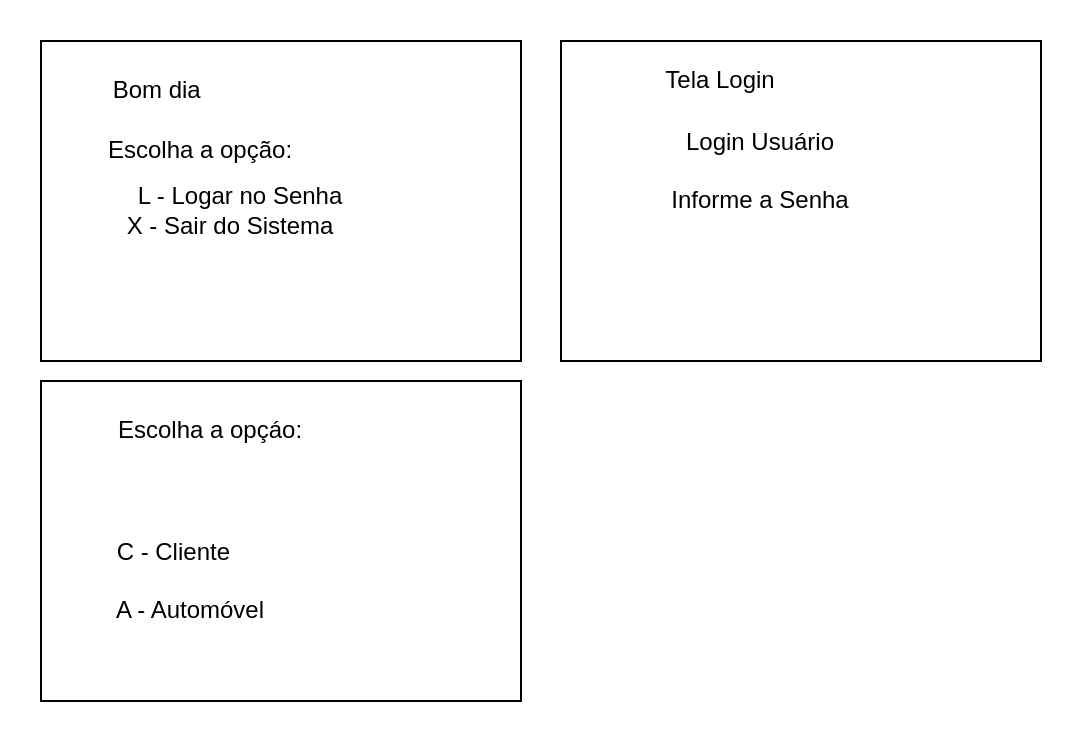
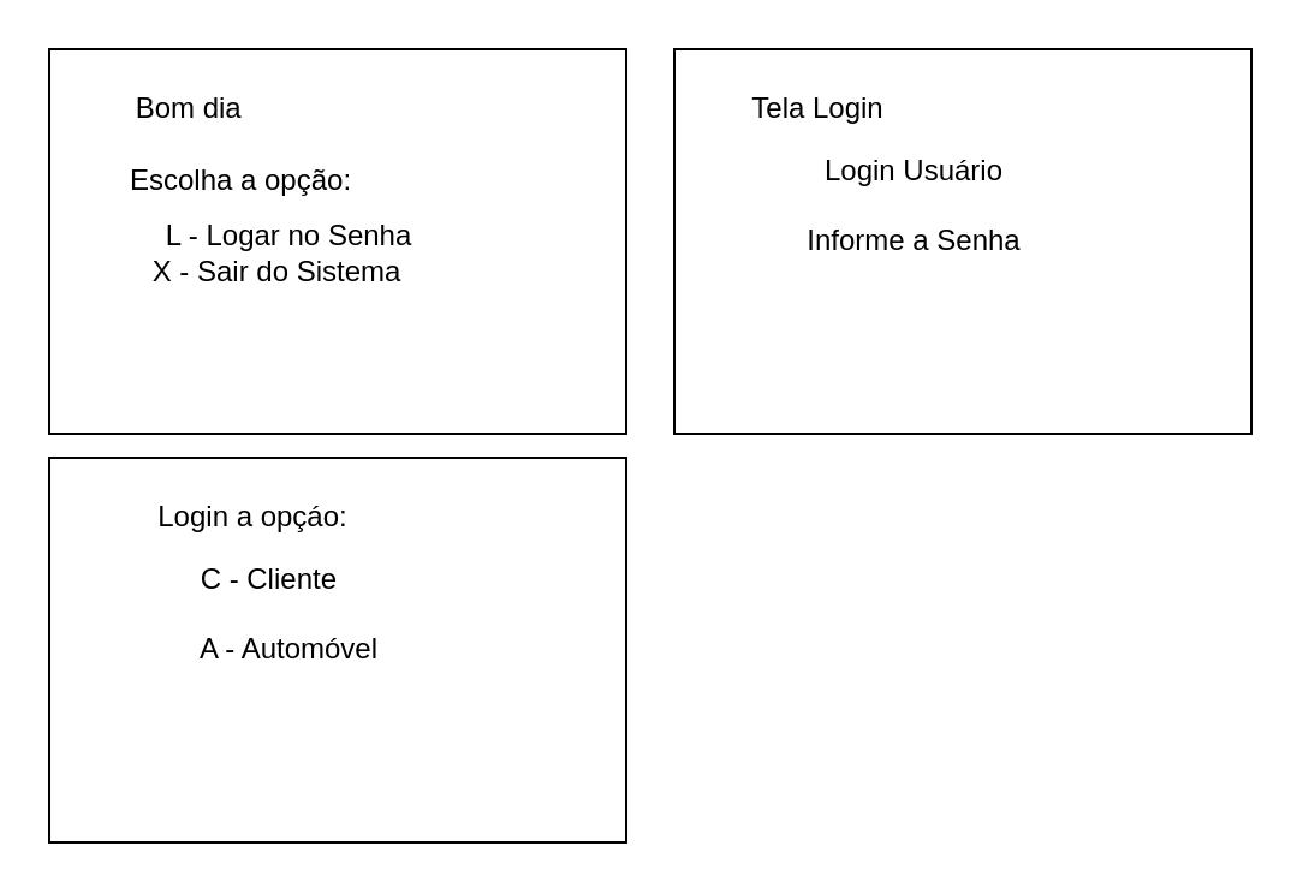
- <mxCell id="7" value="Tela Login" style="text;html=1;strokeColor=none;fillColor=none;align=center;verticalAlign=middle;whiteSpace=wrap;rounded=0;" vertex="1" parent="1"><mxGeometry x="330" y="25" width="60" height="30" as="geometry" /></mxCell>
+ <mxCell id="7" value="Tela Login" style="text;html=1;strokeColor=none;fillColor=none;align=center;verticalAlign=middle;whiteSpace=wrap;rounded=0;" vertex="1" parent="1"><mxGeometry x="310" y="30" width="60" height="30" as="geometry" /></mxCell>
- <mxCell id="10" value="Escolha a opçáo:" style="text;html=1;strokeColor=none;fillColor=none;align=center;verticalAlign=middle;whiteSpace=wrap;rounded=0;" vertex="1" parent="1"><mxGeometry x="50" y="200" width="110" height="30" as="geometry" /></mxCell>
+ <mxCell id="10" value="Login a opçáo:" style="text;html=1;strokeColor=none;fillColor=none;align=center;verticalAlign=middle;whiteSpace=wrap;rounded=0;" vertex="1" parent="1"><mxGeometry x="50" y="200" width="110" height="30" as="geometry" /></mxCell>
- <mxCell id="11" value="C - Cliente&amp;nbsp; &amp;nbsp; &amp;nbsp;&lt;br&gt;&lt;br&gt;A - Automóvel" style="text;html=1;strokeColor=none;fillColor=none;align=center;verticalAlign=middle;whiteSpace=wrap;rounded=0;" vertex="1" parent="1"><mxGeometry x="25" y="275" width="140" height="30" as="geometry" /></mxCell>
+ <mxCell id="11" value="C - Cliente&amp;nbsp; &amp;nbsp; &amp;nbsp;&lt;br&gt;&lt;br&gt;A - Automóvel" style="text;html=1;strokeColor=none;fillColor=none;align=center;verticalAlign=middle;whiteSpace=wrap;rounded=0;" vertex="1" parent="1"><mxGeometry x="50" y="240" width="140" height="30" as="geometry" /></mxCell>
